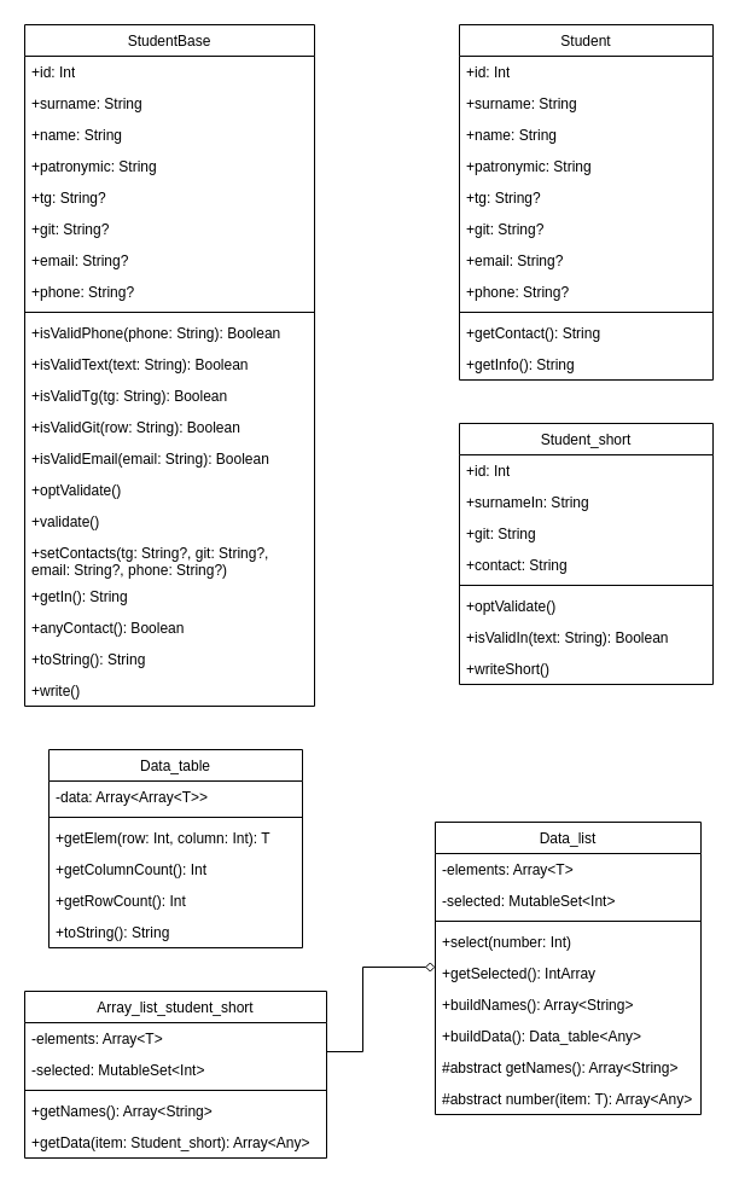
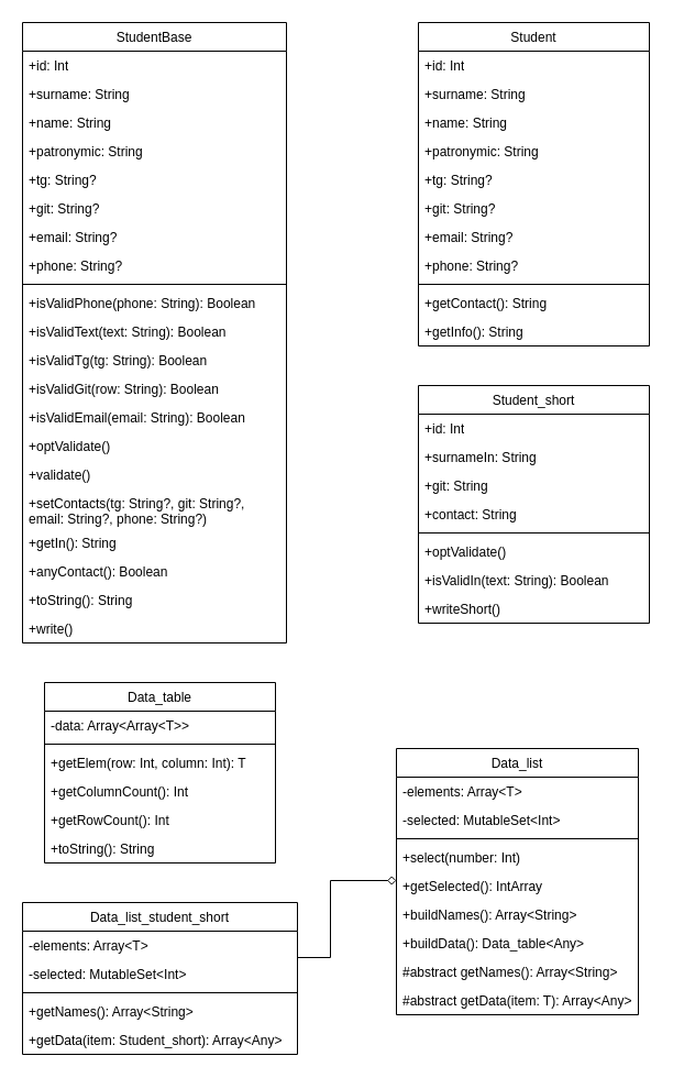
- <mxCell id="63" value="&lt;span style=&quot;font-weight: 400;&quot;&gt;Array_list_student_short&lt;/span&gt;" style="swimlane;fontStyle=1;align=center;verticalAlign=top;childLayout=stackLayout;horizontal=1;startSize=26;horizontalStack=0;resizeParent=1;resizeParentMax=0;resizeLast=0;collapsible=1;marginBottom=0;whiteSpace=wrap;html=1;" vertex="1" parent="1"><mxGeometry x="20" y="820" width="250" height="138" as="geometry" /></mxCell>
+ <mxCell id="63" value="&lt;span style=&quot;font-weight: 400;&quot;&gt;Data_list_student_short&lt;/span&gt;" style="swimlane;fontStyle=1;align=center;verticalAlign=top;childLayout=stackLayout;horizontal=1;startSize=26;horizontalStack=0;resizeParent=1;resizeParentMax=0;resizeLast=0;collapsible=1;marginBottom=0;whiteSpace=wrap;html=1;" vertex="1" parent="1"><mxGeometry x="20" y="820" width="250" height="138" as="geometry" /></mxCell>
- <mxCell id="61" value="#abstract number(item: T): Array&amp;lt;Any&amp;gt;" style="text;strokeColor=none;fillColor=none;align=left;verticalAlign=top;spacingLeft=4;spacingRight=4;overflow=hidden;rotatable=0;points=[[0,0.5],[1,0.5]];portConstraint=eastwest;whiteSpace=wrap;html=1;" vertex="1" parent="52"><mxGeometry y="216" width="220" height="26" as="geometry" /></mxCell>
+ <mxCell id="61" value="#abstract getData(item: T): Array&amp;lt;Any&amp;gt;" style="text;strokeColor=none;fillColor=none;align=left;verticalAlign=top;spacingLeft=4;spacingRight=4;overflow=hidden;rotatable=0;points=[[0,0.5],[1,0.5]];portConstraint=eastwest;whiteSpace=wrap;html=1;" vertex="1" parent="52"><mxGeometry y="216" width="220" height="26" as="geometry" /></mxCell>
